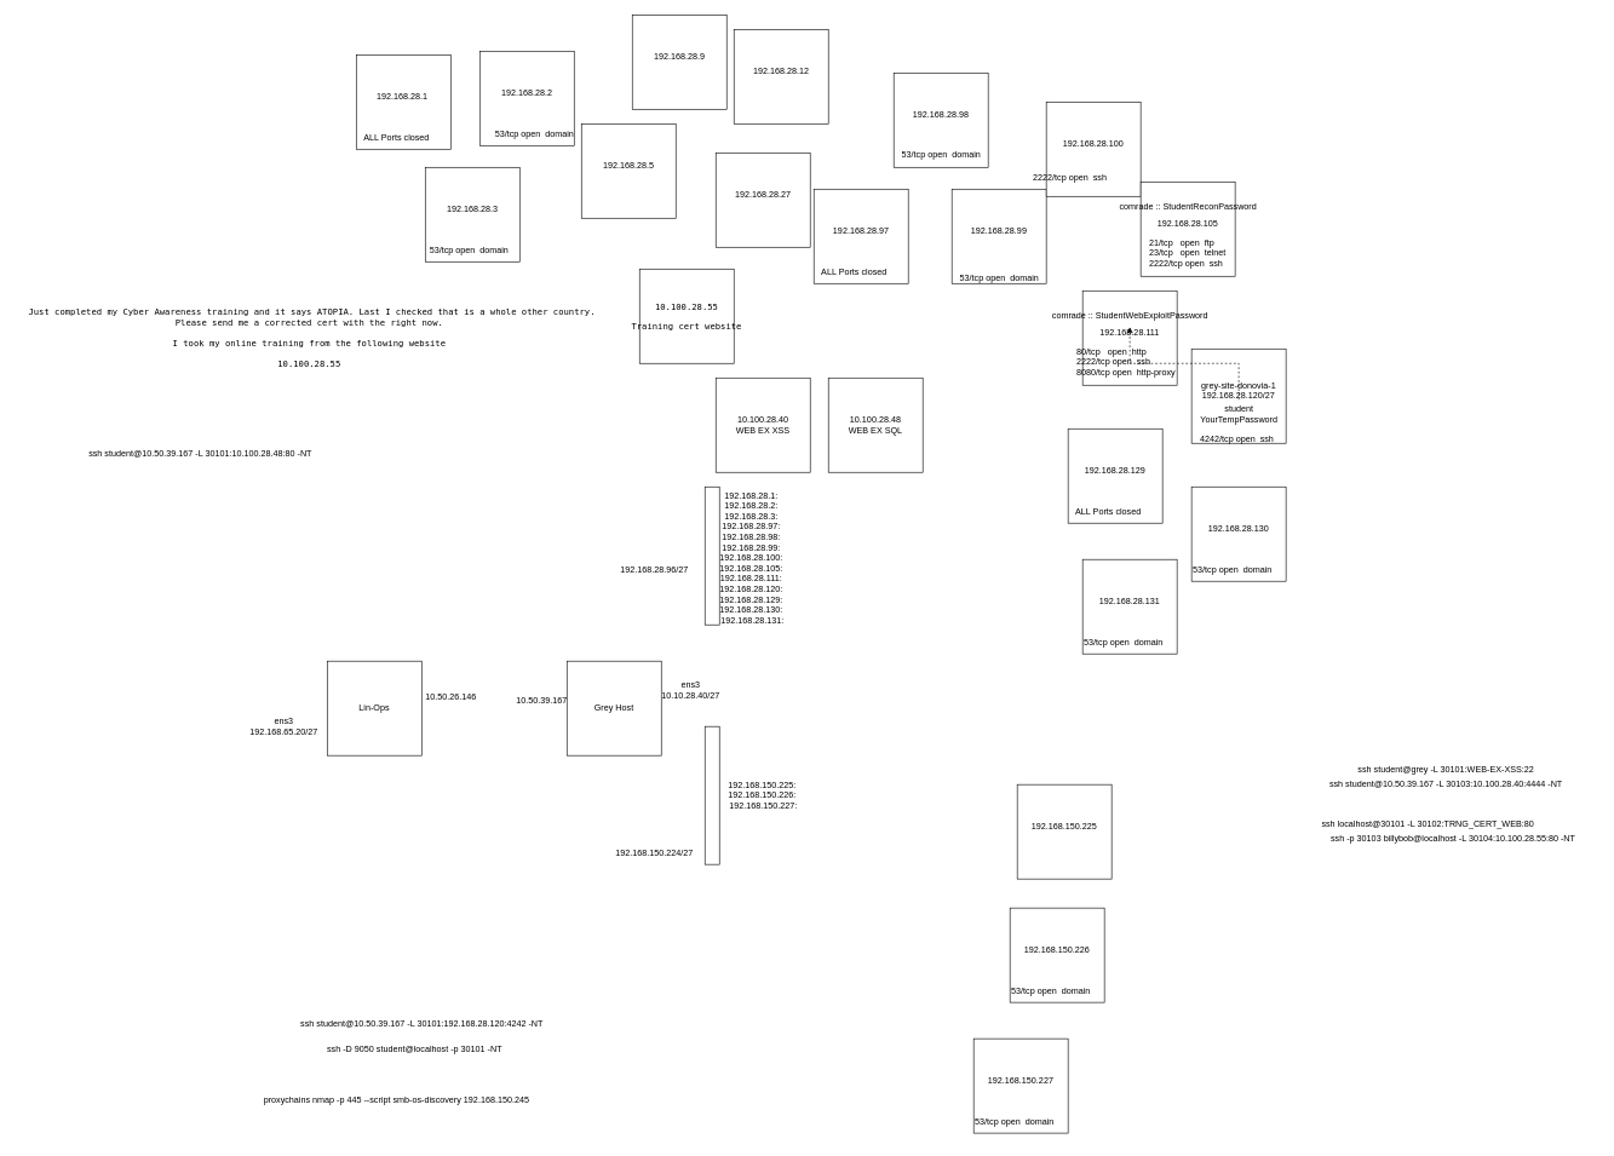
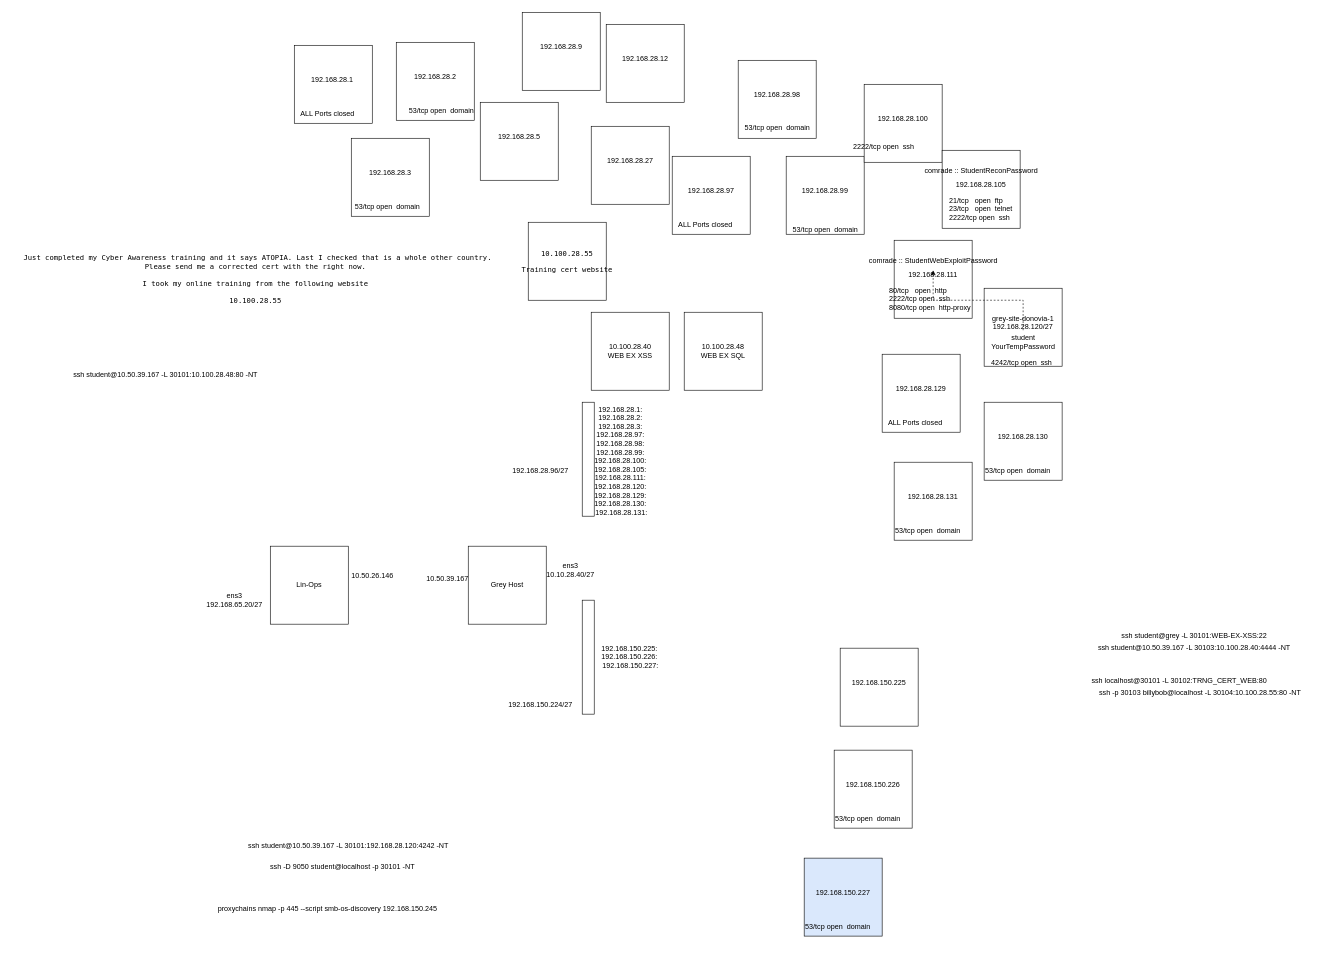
- <mxCell id="27" value="&lt;div style=&quot;&quot;&gt;192.168.150.227&lt;/div&gt;&lt;div&gt;&lt;br&gt;&lt;/div&gt;" style="whiteSpace=wrap;html=1;aspect=fixed;" vertex="1" parent="1"><mxGeometry x="1340" y="1430" width="130" height="130" as="geometry" /></mxCell>
+ <mxCell id="27" value="&lt;div style=&quot;&quot;&gt;192.168.150.227&lt;/div&gt;&lt;div&gt;&lt;br&gt;&lt;/div&gt;" style="whiteSpace=wrap;html=1;aspect=fixed;fillColor=#dae8fc;" vertex="1" parent="1"><mxGeometry x="1340" y="1430" width="130" height="130" as="geometry" /></mxCell>
